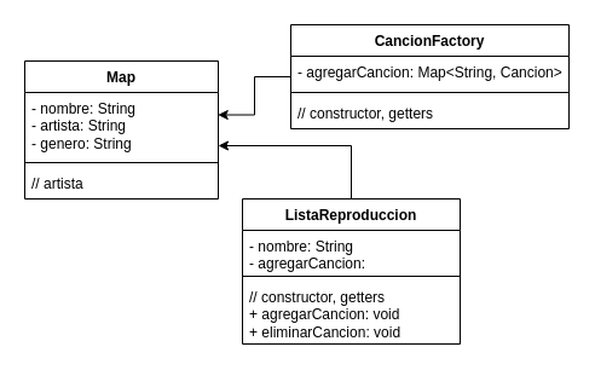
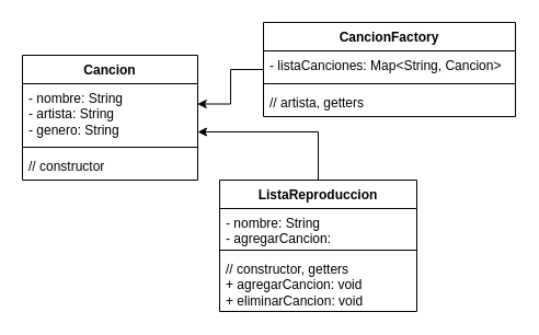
- <mxCell id="2" value="Map" style="swimlane;fontStyle=1;align=center;verticalAlign=top;childLayout=stackLayout;horizontal=1;startSize=26;horizontalStack=0;resizeParent=1;resizeParentMax=0;resizeLast=0;collapsible=1;marginBottom=0;whiteSpace=wrap;html=1;" vertex="1" parent="1"><mxGeometry x="20" y="50" width="160" height="114" as="geometry" /></mxCell>
+ <mxCell id="2" value="Cancion" style="swimlane;fontStyle=1;align=center;verticalAlign=top;childLayout=stackLayout;horizontal=1;startSize=26;horizontalStack=0;resizeParent=1;resizeParentMax=0;resizeLast=0;collapsible=1;marginBottom=0;whiteSpace=wrap;html=1;" vertex="1" parent="1"><mxGeometry x="20" y="50" width="160" height="114" as="geometry" /></mxCell>
- <mxCell id="11" value="- agregarCancion: Map&amp;lt;String, Cancion&amp;gt;" style="text;strokeColor=none;fillColor=none;align=left;verticalAlign=top;spacingLeft=4;spacingRight=4;overflow=hidden;rotatable=0;points=[[0,0.5],[1,0.5]];portConstraint=eastwest;whiteSpace=wrap;html=1;" vertex="1" parent="10"><mxGeometry y="26" width="230" height="26" as="geometry" /></mxCell>
+ <mxCell id="11" value="- listaCanciones: Map&amp;lt;String, Cancion&amp;gt;" style="text;strokeColor=none;fillColor=none;align=left;verticalAlign=top;spacingLeft=4;spacingRight=4;overflow=hidden;rotatable=0;points=[[0,0.5],[1,0.5]];portConstraint=eastwest;whiteSpace=wrap;html=1;" vertex="1" parent="10"><mxGeometry y="26" width="230" height="26" as="geometry" /></mxCell>
- <mxCell id="13" value="// constructor, getters" style="text;strokeColor=none;fillColor=none;align=left;verticalAlign=top;spacingLeft=4;spacingRight=4;overflow=hidden;rotatable=0;points=[[0,0.5],[1,0.5]];portConstraint=eastwest;whiteSpace=wrap;html=1;" vertex="1" parent="10"><mxGeometry y="60" width="230" height="26" as="geometry" /></mxCell>
+ <mxCell id="13" value="// artista, getters" style="text;strokeColor=none;fillColor=none;align=left;verticalAlign=top;spacingLeft=4;spacingRight=4;overflow=hidden;rotatable=0;points=[[0,0.5],[1,0.5]];portConstraint=eastwest;whiteSpace=wrap;html=1;" vertex="1" parent="10"><mxGeometry y="60" width="230" height="26" as="geometry" /></mxCell>
- <mxCell id="5" value="// artista" style="text;strokeColor=none;fillColor=none;align=left;verticalAlign=top;spacingLeft=4;spacingRight=4;overflow=hidden;rotatable=0;points=[[0,0.5],[1,0.5]];portConstraint=eastwest;whiteSpace=wrap;html=1;" vertex="1" parent="2"><mxGeometry y="88" width="160" height="26" as="geometry" /></mxCell>
+ <mxCell id="5" value="// constructor" style="text;strokeColor=none;fillColor=none;align=left;verticalAlign=top;spacingLeft=4;spacingRight=4;overflow=hidden;rotatable=0;points=[[0,0.5],[1,0.5]];portConstraint=eastwest;whiteSpace=wrap;html=1;" vertex="1" parent="2"><mxGeometry y="88" width="160" height="26" as="geometry" /></mxCell>
